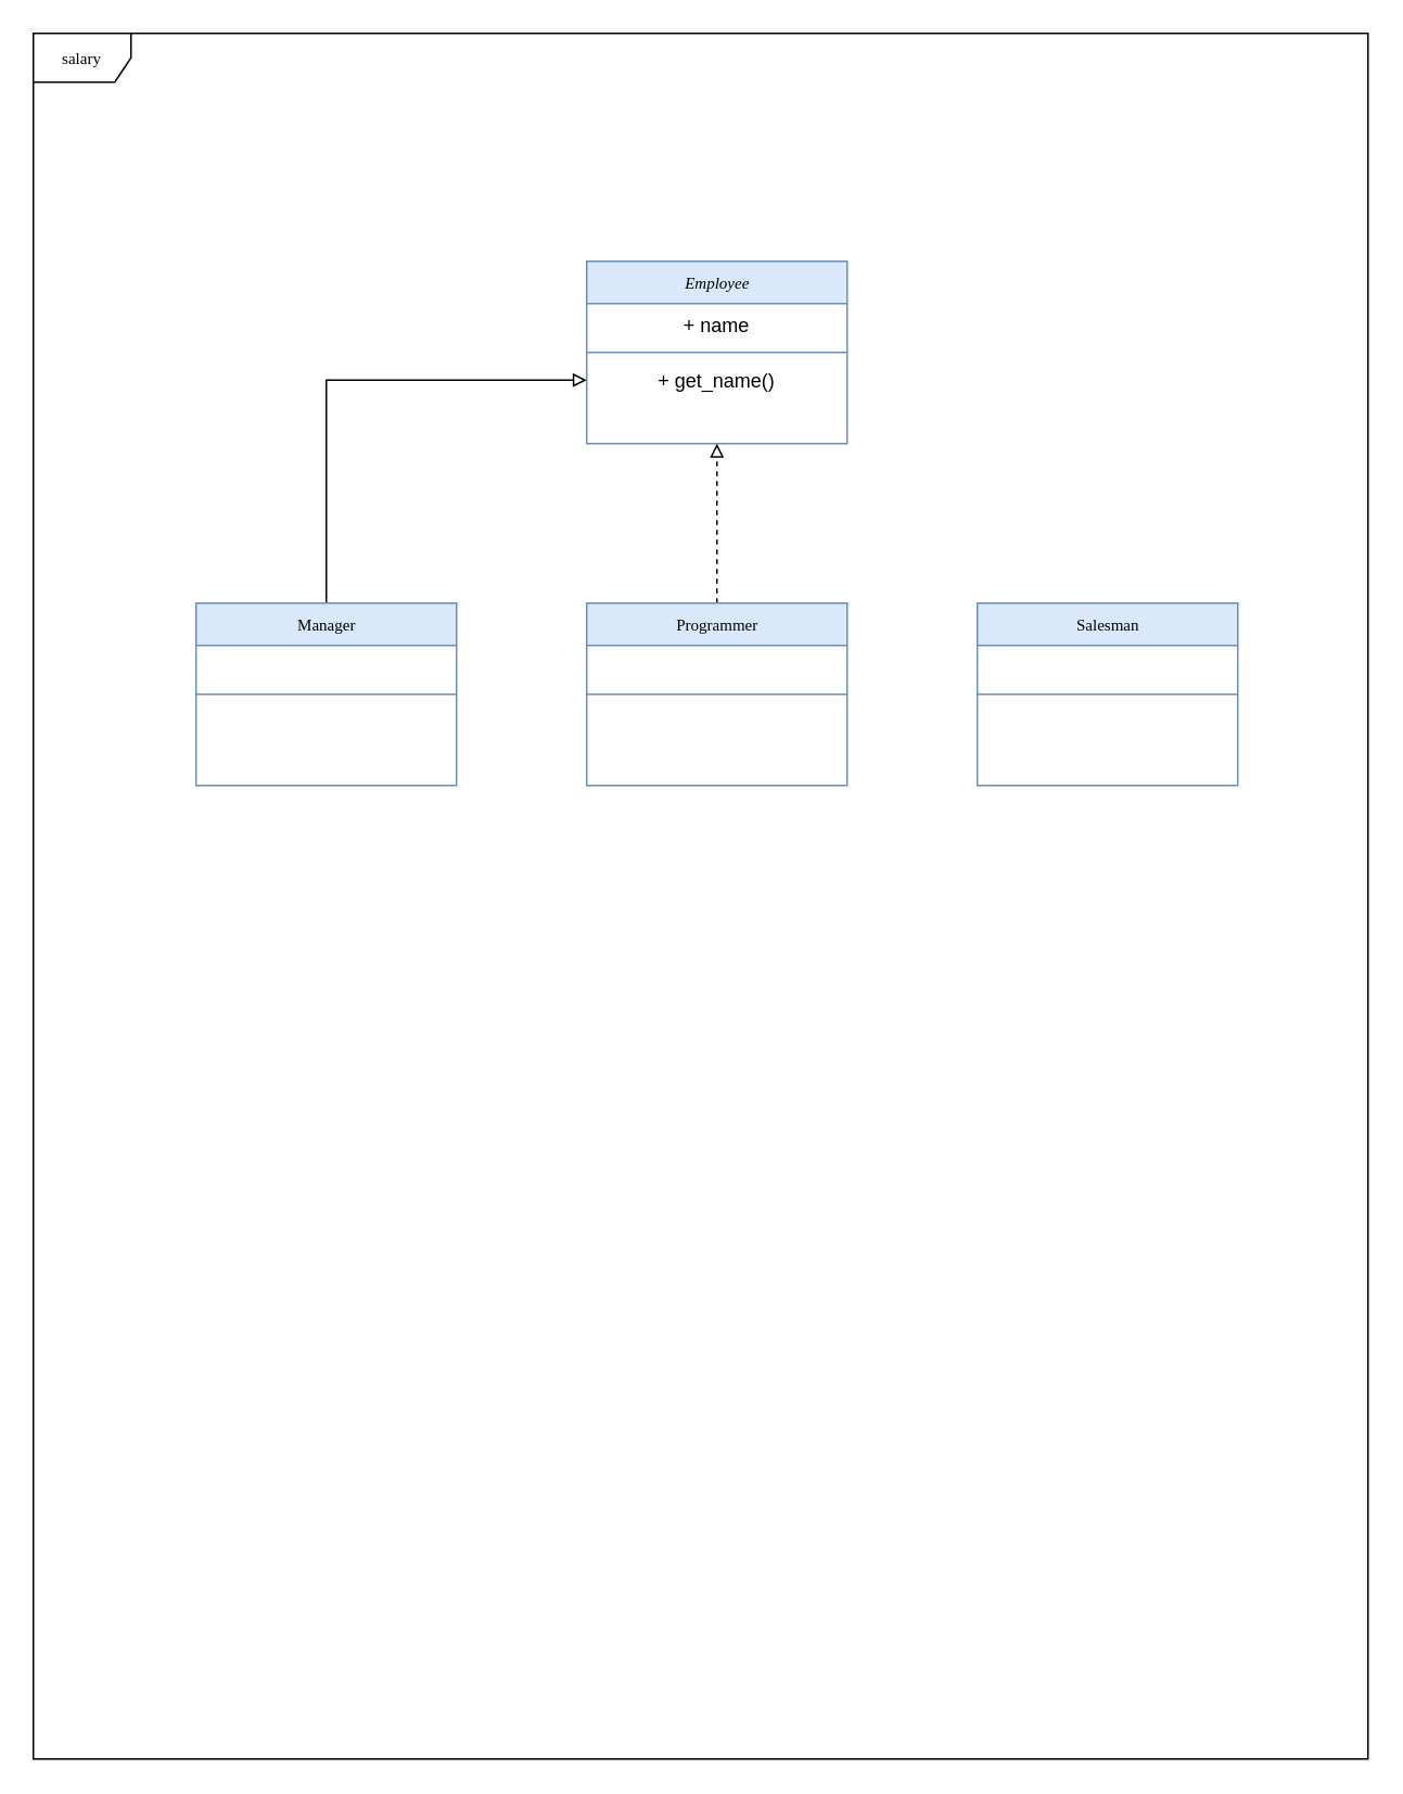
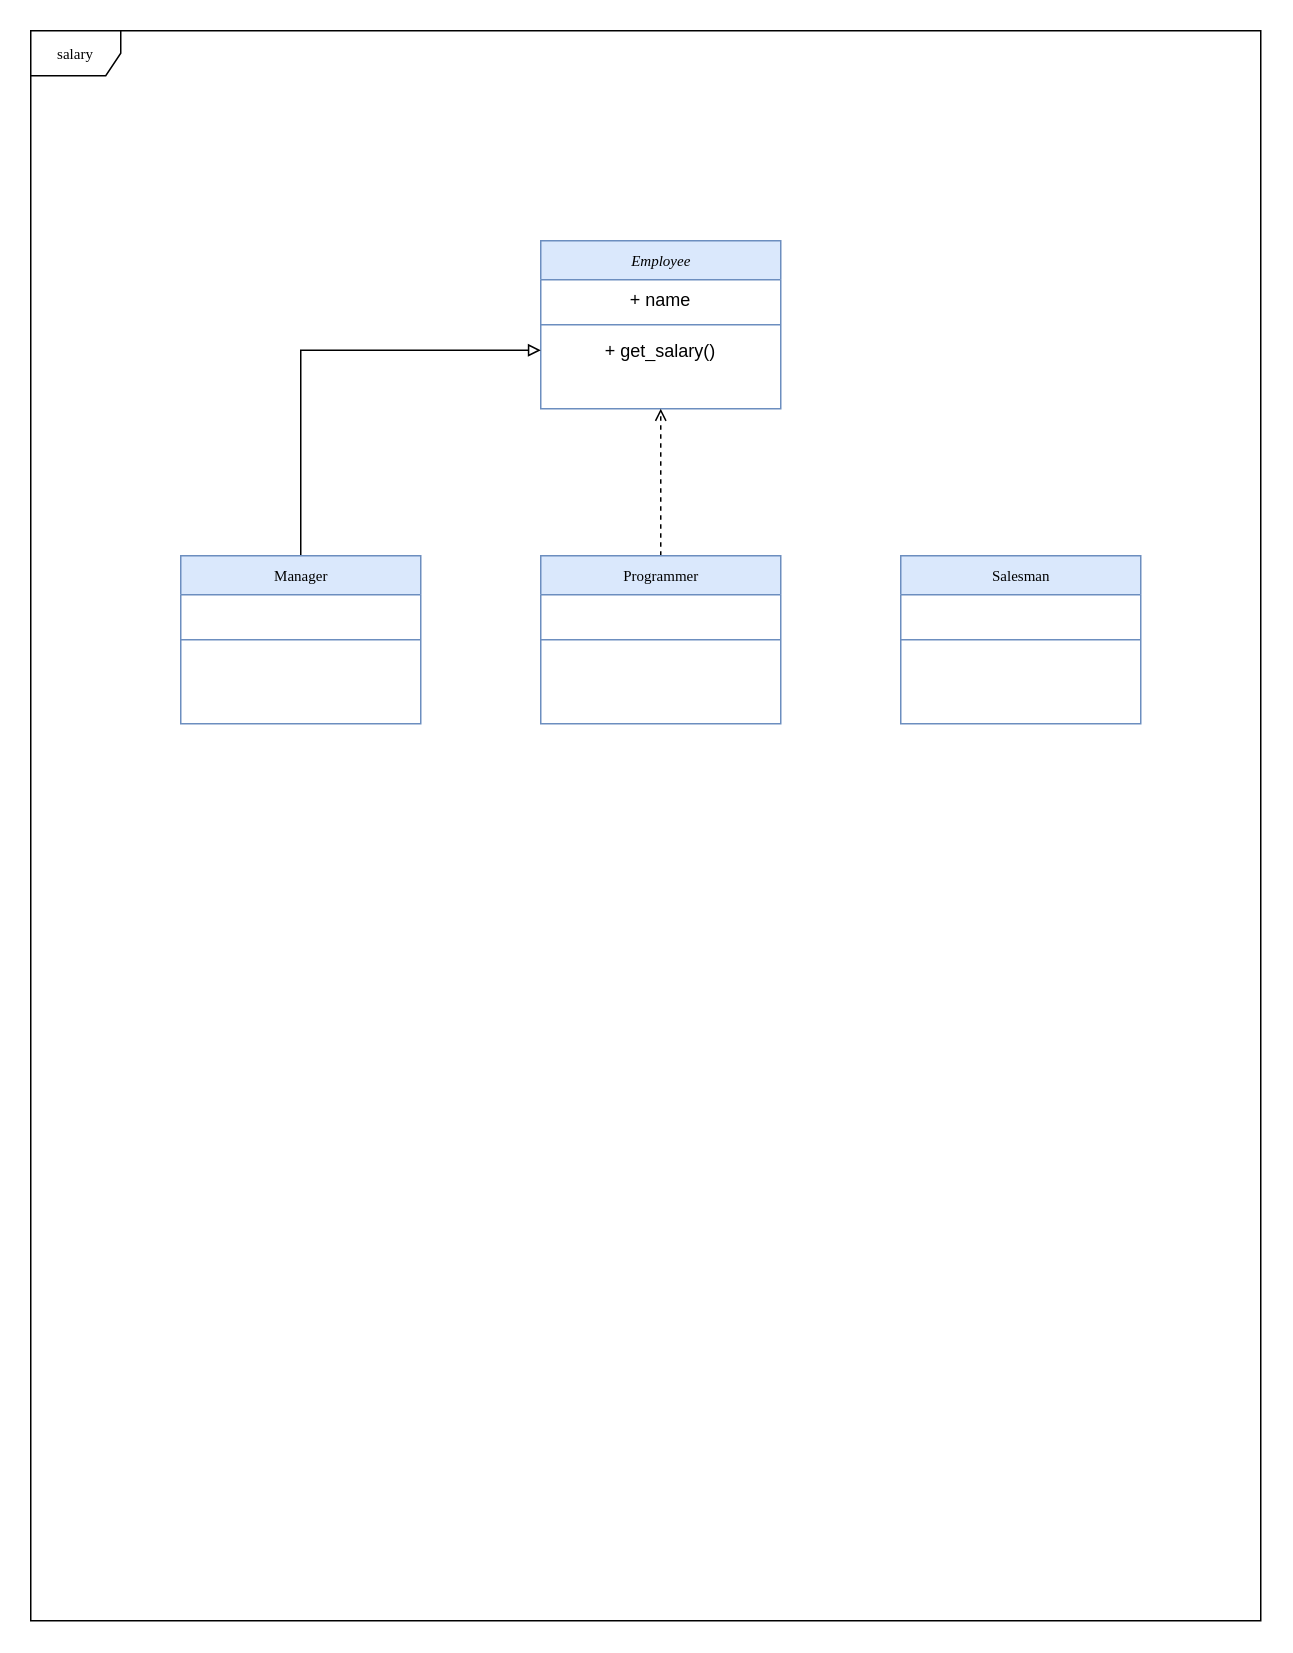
- <mxCell id="6" value="+ get_name()" style="text;html=1;strokeColor=none;fillColor=none;align=center;verticalAlign=top;spacingLeft=4;spacingRight=4;whiteSpace=wrap;overflow=hidden;rotatable=0;points=[[0,0.5],[1,0.5]];portConstraint=eastwest;" parent="3" vertex="1"><mxGeometry y="60" width="160" height="26" as="geometry" /></mxCell>
+ <mxCell id="6" value="+ get_salary()" style="text;html=1;strokeColor=none;fillColor=none;align=center;verticalAlign=top;spacingLeft=4;spacingRight=4;whiteSpace=wrap;overflow=hidden;rotatable=0;points=[[0,0.5],[1,0.5]];portConstraint=eastwest;" parent="3" vertex="1"><mxGeometry y="60" width="160" height="26" as="geometry" /></mxCell>
- <mxCell id="11" style="edgeStyle=orthogonalEdgeStyle;rounded=0;orthogonalLoop=1;jettySize=auto;html=1;exitX=0.5;exitY=0;exitDx=0;exitDy=0;entryX=0.5;entryY=1;entryDx=0;entryDy=0;dashed=1;endArrow=block;endFill=0;" edge="1" parent="1" source="12" target="3"><mxGeometry relative="1" as="geometry" /></mxCell>
+ <mxCell id="11" style="edgeStyle=orthogonalEdgeStyle;rounded=0;orthogonalLoop=1;jettySize=auto;html=1;exitX=0.5;exitY=0;exitDx=0;exitDy=0;entryX=0.5;entryY=1;entryDx=0;entryDy=0;dashed=1;endArrow=open;endFill=0;" edge="1" parent="1" source="12" target="3"><mxGeometry relative="1" as="geometry" /></mxCell>
